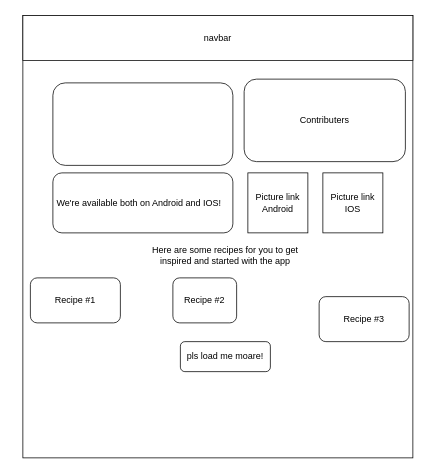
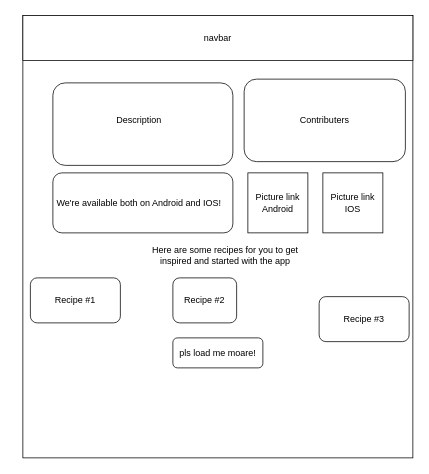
+ <mxCell id="9" value="Description" style="text;html=1;strokeColor=none;fillColor=none;align=center;verticalAlign=middle;whiteSpace=wrap;rounded=0;" vertex="1" parent="1"><mxGeometry x="95" y="120" width="180" height="80" as="geometry" /></mxCell>
- <mxCell id="15" value="pls load me moare!" style="rounded=1;whiteSpace=wrap;html=1;" vertex="1" parent="1"><mxGeometry x="240" y="455" width="120" height="40" as="geometry" /></mxCell>
+ <mxCell id="15" value="pls load me moare!" style="rounded=1;whiteSpace=wrap;html=1;" vertex="1" parent="1"><mxGeometry x="230" y="450" width="120" height="40" as="geometry" /></mxCell>
